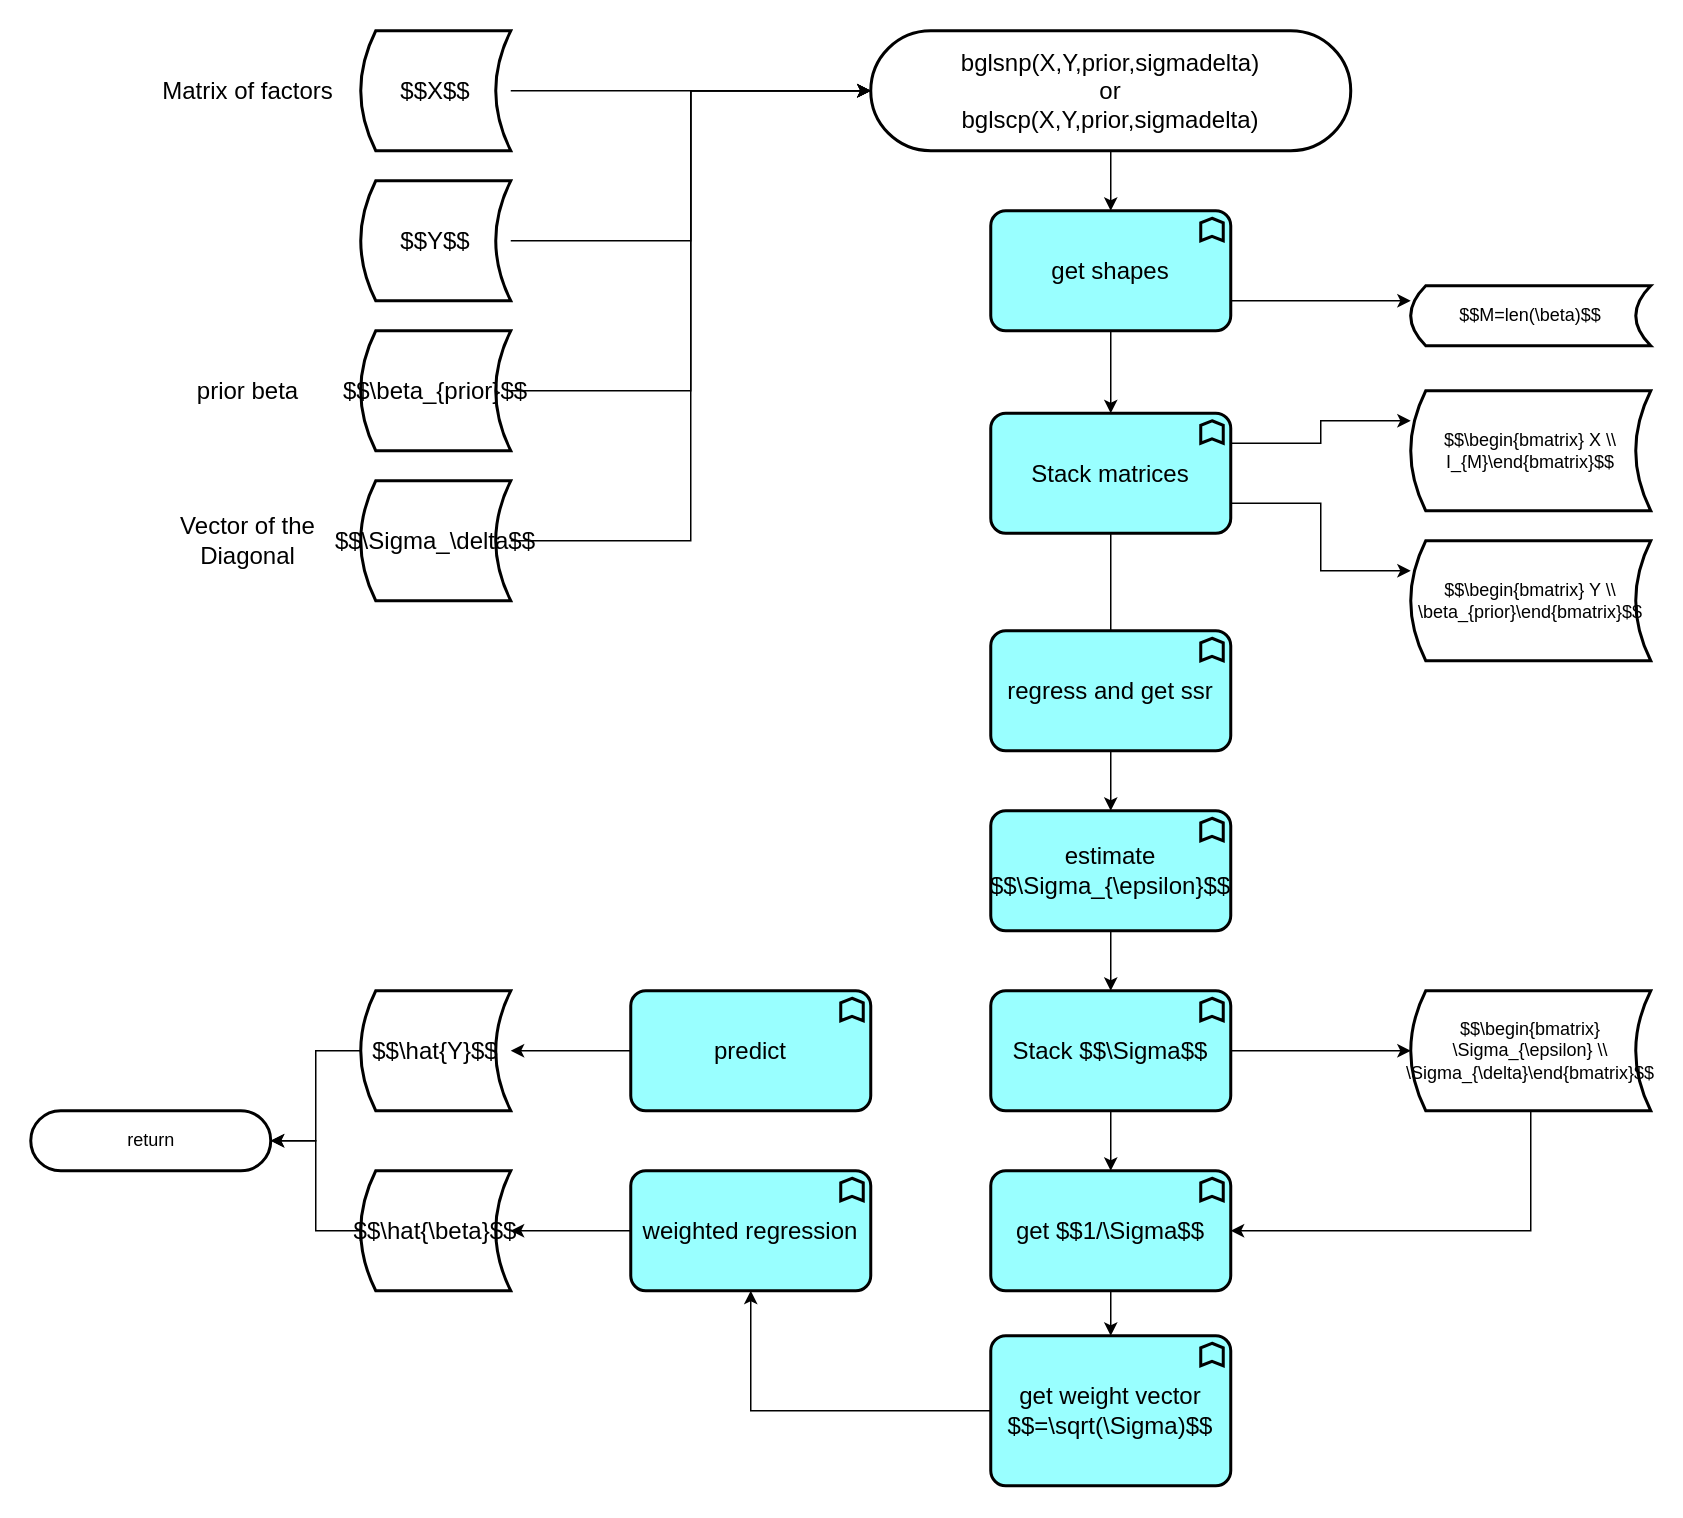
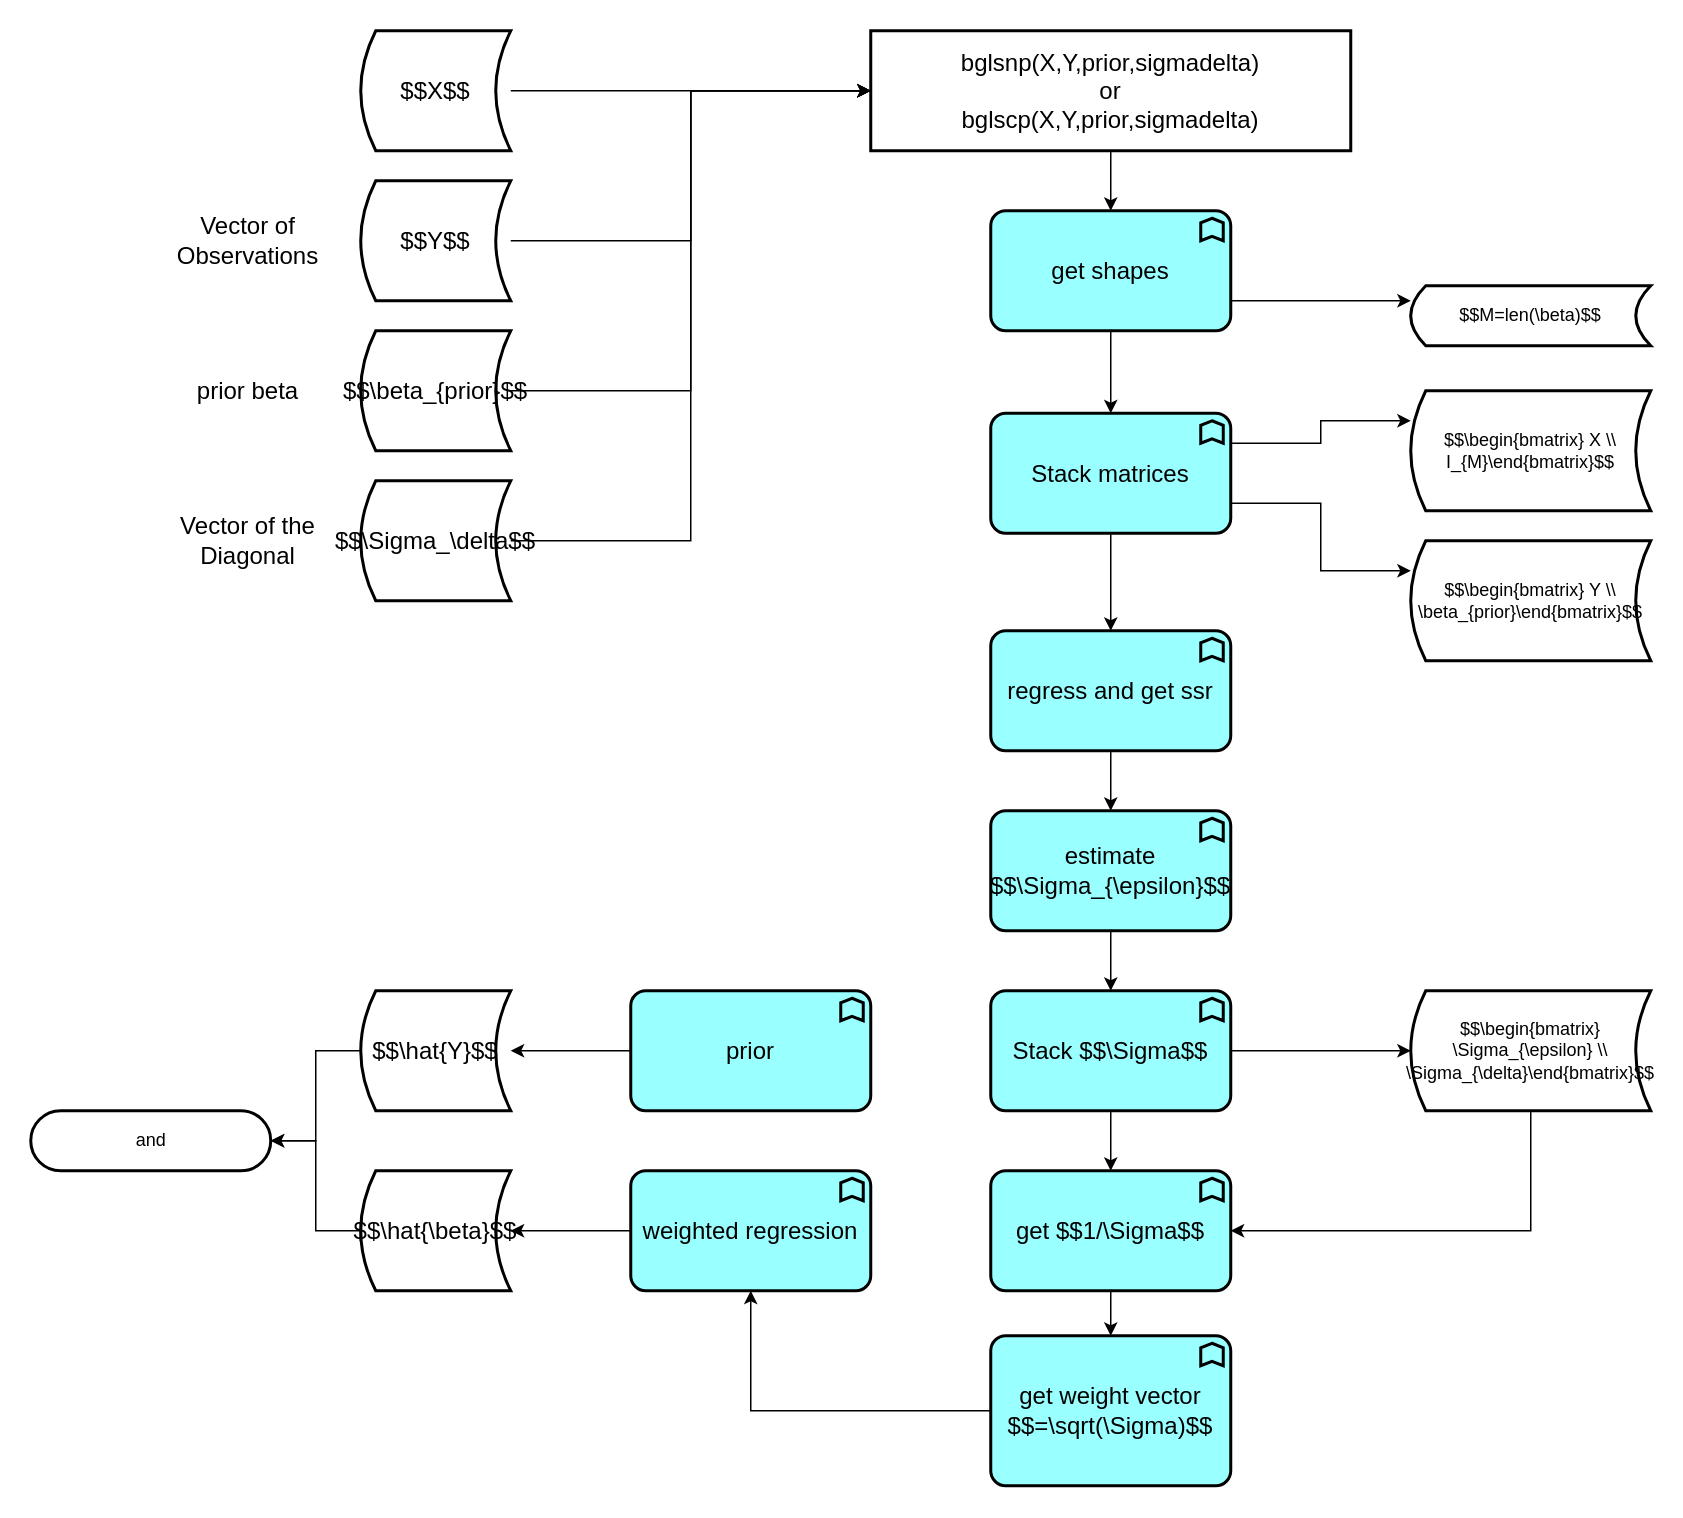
- <mxCell id="4" value="Matrix of factors" style="text;html=1;strokeColor=none;fillColor=none;align=center;verticalAlign=middle;whiteSpace=wrap;rounded=0;strokeWidth=2;fontSize=16;" vertex="1" parent="2"><mxGeometry y="25" width="150" height="30" as="geometry" /></mxCell>
- <mxCell id="15" value="&lt;div&gt;bglsnp(X,Y,prior,sigmadelta)&lt;/div&gt;&lt;div&gt;or&lt;br&gt;&lt;/div&gt;&lt;div&gt;bglscp(X,Y,prior,sigmadelta)&lt;/div&gt;" style="rounded=1;whiteSpace=wrap;html=1;strokeWidth=2;fontSize=16;arcSize=50;" vertex="1" parent="1"><mxGeometry x="580" y="20" width="320" height="80" as="geometry" /></mxCell>
+ <mxCell id="15" value="&lt;div&gt;bglsnp(X,Y,prior,sigmadelta)&lt;/div&gt;&lt;div&gt;or&lt;br&gt;&lt;/div&gt;&lt;div&gt;bglscp(X,Y,prior,sigmadelta)&lt;/div&gt;" style="whiteSpace=wrap;html=1;strokeWidth=2;fontSize=16;arcSize=50;rounded=0;" vertex="1" parent="1"><mxGeometry x="580" y="20" width="320" height="80" as="geometry" /></mxCell>
+ <mxCell id="7" value="Vector of Observations" style="text;html=1;strokeColor=none;fillColor=none;align=center;verticalAlign=middle;whiteSpace=wrap;rounded=0;strokeWidth=2;fontSize=16;" vertex="1" parent="5"><mxGeometry y="25" width="150" height="30" as="geometry" /></mxCell>
- <mxCell id="22" style="edgeStyle=orthogonalEdgeStyle;rounded=0;orthogonalLoop=1;jettySize=auto;html=1;exitX=0.5;exitY=1;exitDx=0;exitDy=0;exitPerimeter=0;fontSize=12;endArrow=none;" edge="1" parent="1" source="23" target="27"><mxGeometry relative="1" as="geometry" /></mxCell>
+ <mxCell id="22" style="edgeStyle=orthogonalEdgeStyle;rounded=0;orthogonalLoop=1;jettySize=auto;html=1;exitX=0.5;exitY=1;exitDx=0;exitDy=0;exitPerimeter=0;fontSize=12;" edge="1" parent="1" source="23" target="27"><mxGeometry relative="1" as="geometry" /></mxCell>
- <mxCell id="44" value="predict" style="html=1;outlineConnect=0;whiteSpace=wrap;fillColor=#99ffff;shape=mxgraph.archimate3.application;appType=func;archiType=rounded;strokeWidth=2;fontSize=16;" vertex="1" parent="1"><mxGeometry x="420" y="660" width="160" height="80" as="geometry" /></mxCell>
+ <mxCell id="44" value="prior" style="html=1;outlineConnect=0;whiteSpace=wrap;fillColor=#99ffff;shape=mxgraph.archimate3.application;appType=func;archiType=rounded;strokeWidth=2;fontSize=16;" vertex="1" parent="1"><mxGeometry x="420" y="660" width="160" height="80" as="geometry" /></mxCell>
- <mxCell id="47" value="return" style="html=1;dashed=0;whitespace=wrap;shape=mxgraph.dfd.start;strokeWidth=2;fontSize=12;" vertex="1" parent="1"><mxGeometry x="20" y="740" width="160" height="40" as="geometry" /></mxCell>
+ <mxCell id="47" value="and" style="html=1;dashed=0;whitespace=wrap;shape=mxgraph.dfd.start;strokeWidth=2;fontSize=12;" vertex="1" parent="1"><mxGeometry x="20" y="740" width="160" height="40" as="geometry" /></mxCell>
